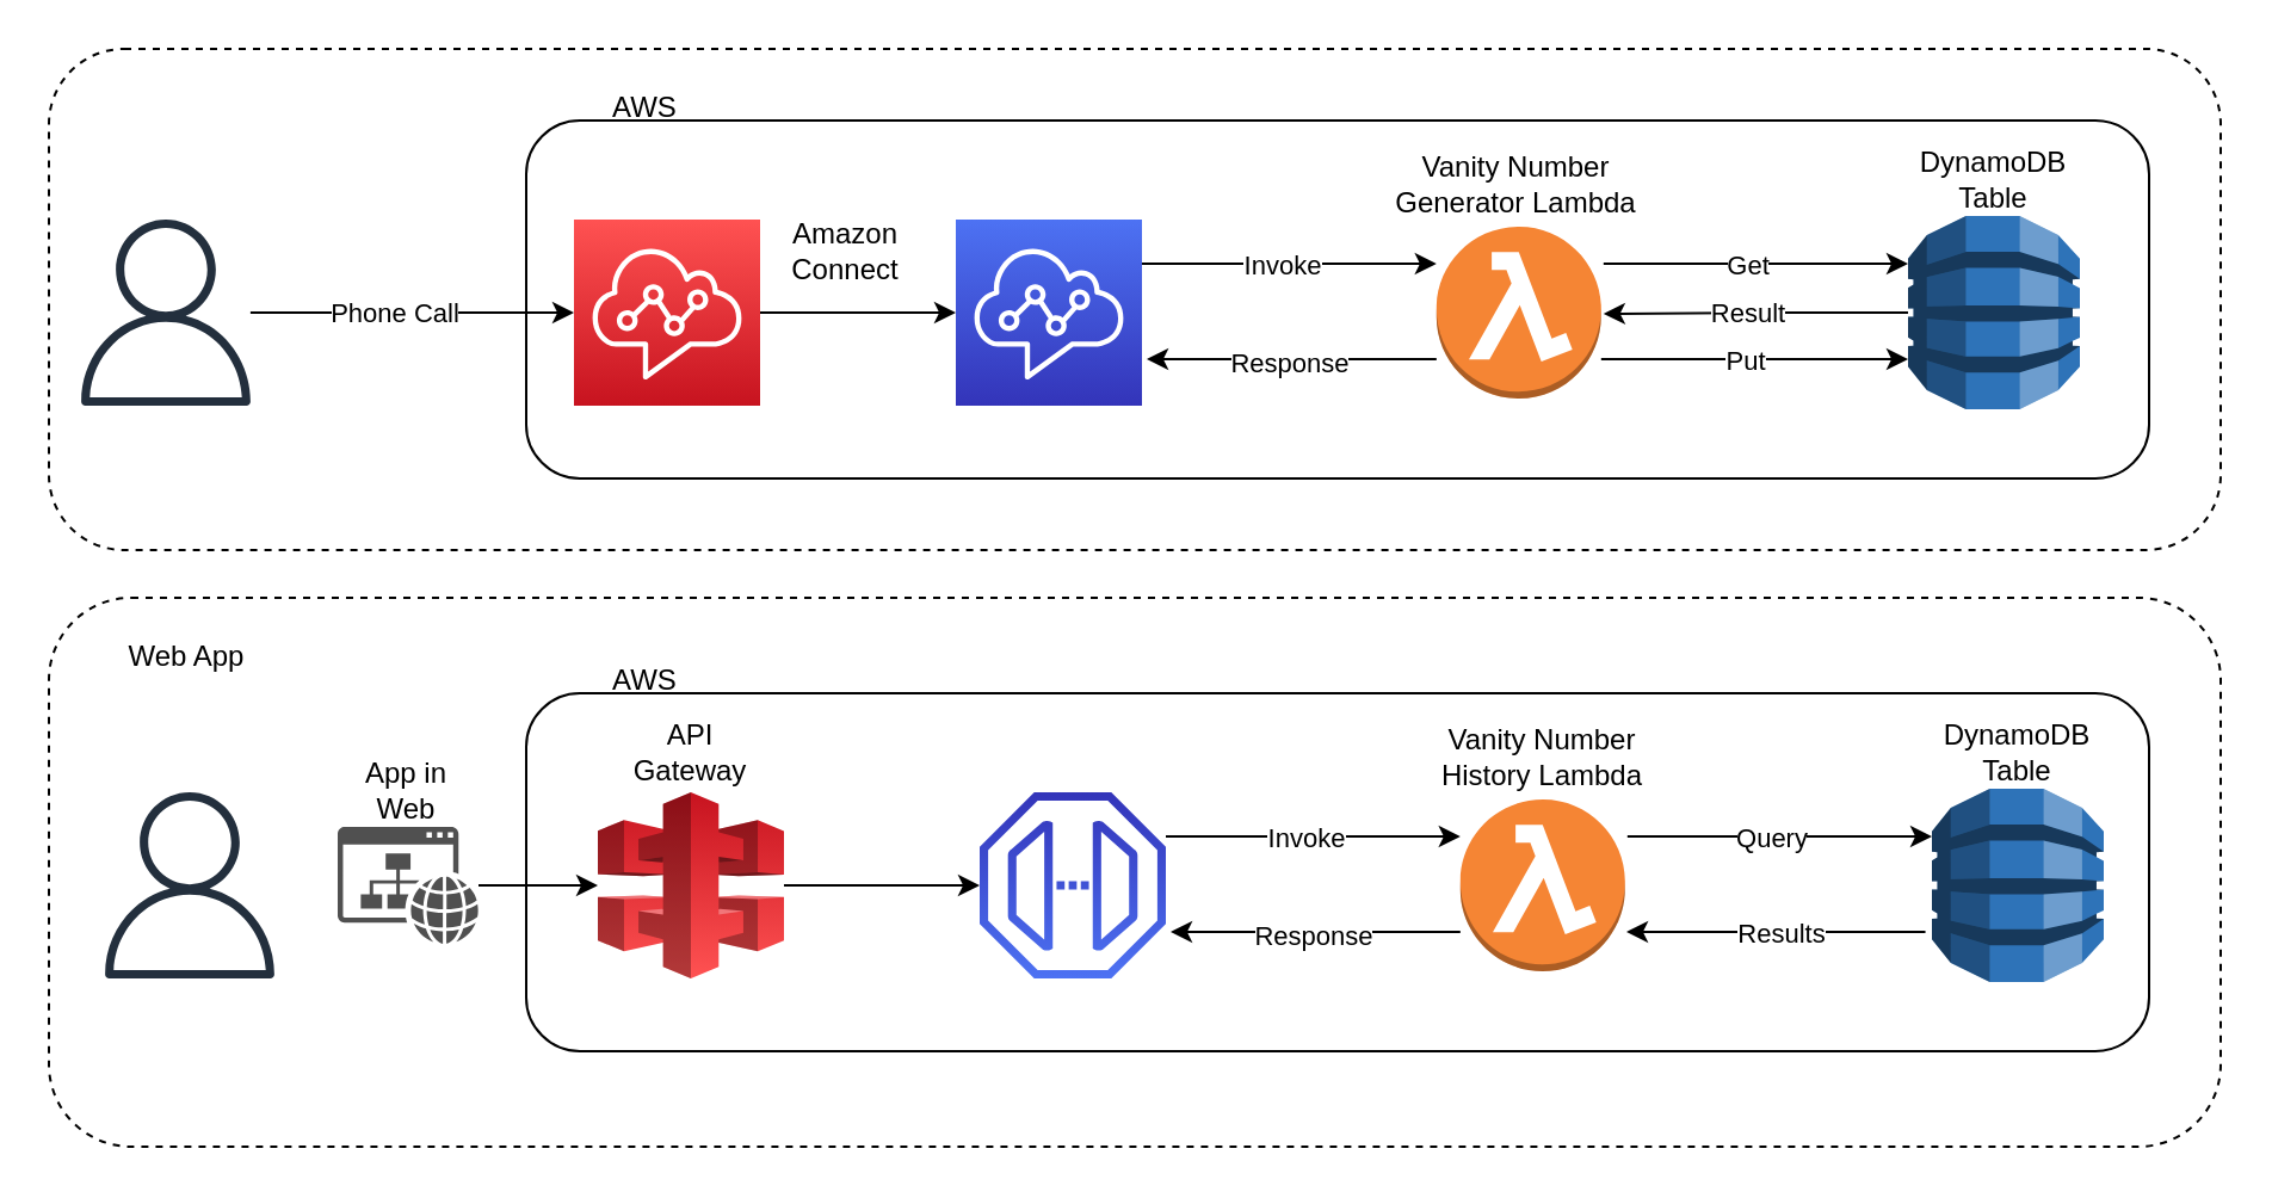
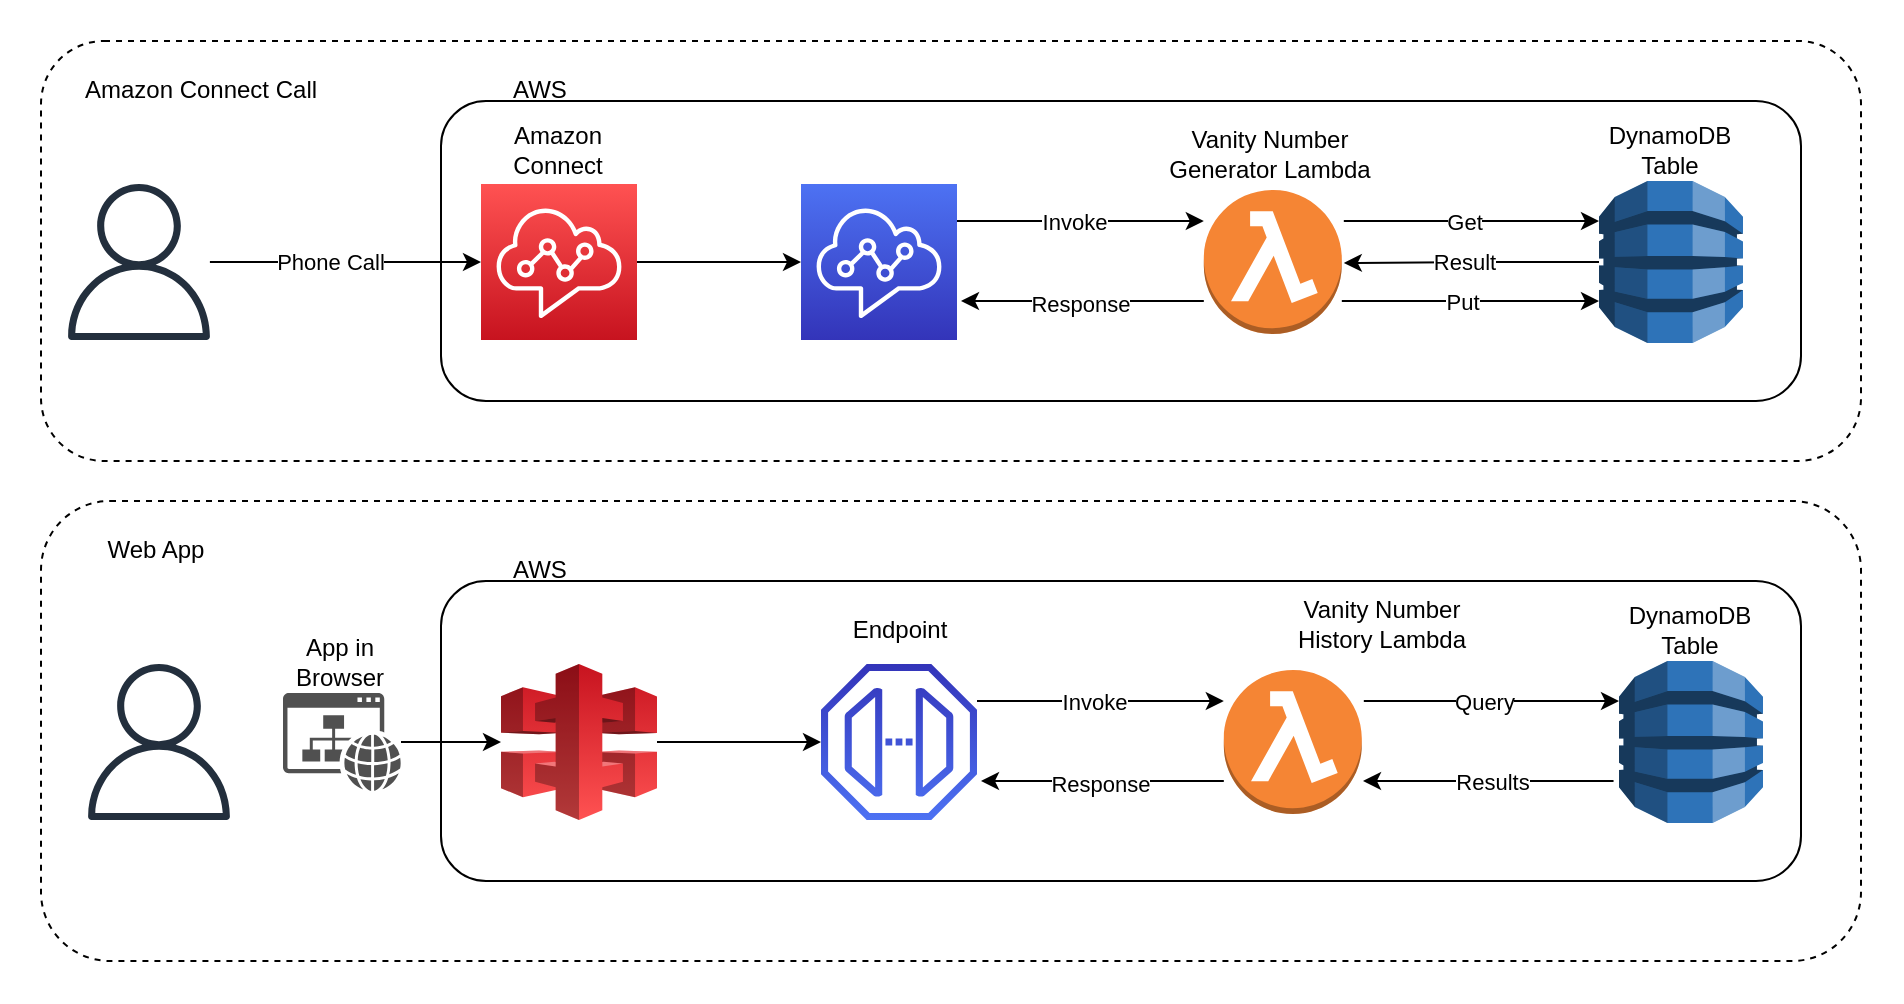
+ <mxCell id="25" value="Amazon Connect Call" style="text;html=1;strokeColor=none;fillColor=none;align=center;verticalAlign=middle;whiteSpace=wrap;rounded=0;dashed=1;" vertex="1" parent="1"><mxGeometry x="30" y="30" width="141" height="30" as="geometry" /></mxCell>
- <mxCell id="20" value="Amazon Connect" style="text;html=1;strokeColor=none;fillColor=none;align=center;verticalAlign=middle;whiteSpace=wrap;rounded=0;" vertex="1" parent="1"><mxGeometry x="324" y="90" width="60" height="30" as="geometry" /></mxCell>
+ <mxCell id="20" value="Amazon Connect" style="text;html=1;strokeColor=none;fillColor=none;align=center;verticalAlign=middle;whiteSpace=wrap;rounded=0;" vertex="1" parent="1"><mxGeometry x="249" y="60" width="60" height="30" as="geometry" /></mxCell>
- <mxCell id="40" value="API Gateway" style="text;html=1;strokeColor=none;fillColor=none;align=center;verticalAlign=middle;whiteSpace=wrap;rounded=0;" vertex="1" parent="1"><mxGeometry x="259" y="300" width="60" height="30" as="geometry" /></mxCell>
+ <mxCell id="44" value="Endpoint" style="text;html=1;strokeColor=none;fillColor=none;align=center;verticalAlign=middle;whiteSpace=wrap;rounded=0;" vertex="1" parent="1"><mxGeometry x="419.5" y="300" width="60" height="30" as="geometry" /></mxCell>
- <mxCell id="41" value="Vanity Number History Lambda" style="text;html=1;strokeColor=none;fillColor=none;align=center;verticalAlign=middle;whiteSpace=wrap;rounded=0;" vertex="1" parent="1"><mxGeometry x="600.91" y="301.5" width="90" height="30" as="geometry" /></mxCell>
+ <mxCell id="41" value="Vanity Number History Lambda" style="text;html=1;strokeColor=none;fillColor=none;align=center;verticalAlign=middle;whiteSpace=wrap;rounded=0;" vertex="1" parent="1"><mxGeometry x="645.91" y="296.5" width="90" height="30" as="geometry" /></mxCell>
- <mxCell id="48" value="App in Web" style="text;html=1;strokeColor=none;fillColor=none;align=center;verticalAlign=middle;whiteSpace=wrap;rounded=0;dashed=1;" vertex="1" parent="1"><mxGeometry x="140" y="316" width="60" height="30" as="geometry" /></mxCell>
+ <mxCell id="48" value="App in Browser" style="text;html=1;strokeColor=none;fillColor=none;align=center;verticalAlign=middle;whiteSpace=wrap;rounded=0;dashed=1;" vertex="1" parent="1"><mxGeometry x="140" y="316" width="60" height="30" as="geometry" /></mxCell>
